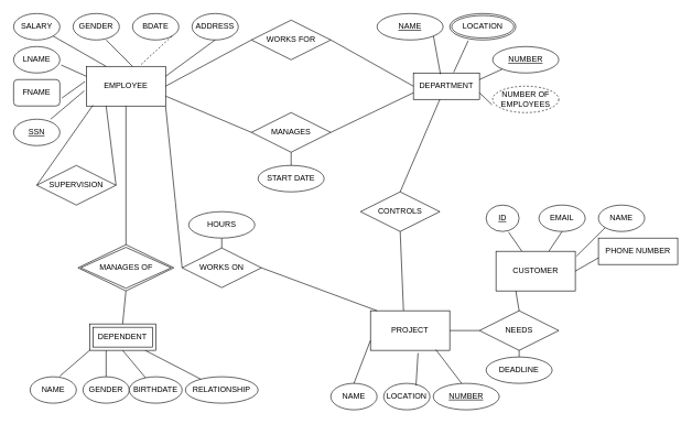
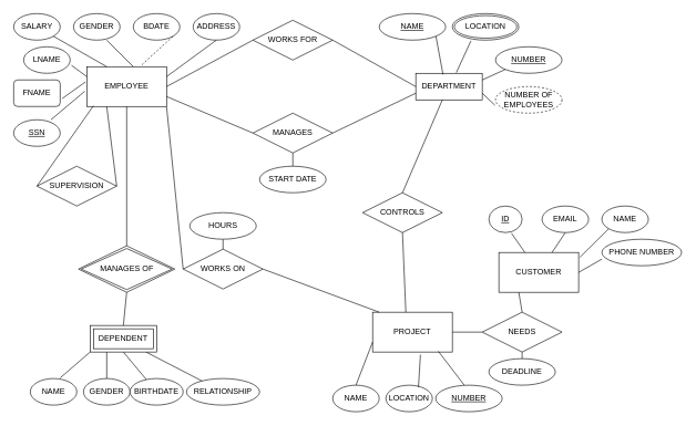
- <mxCell id="7" value="LNAME" style="ellipse;whiteSpace=wrap;html=1;" vertex="1" parent="1"><mxGeometry x="20" y="70" width="70" height="40" as="geometry" /></mxCell>
+ <mxCell id="7" value="LNAME" style="ellipse;whiteSpace=wrap;html=1;" vertex="1" parent="1"><mxGeometry x="35" y="70" width="70" height="40" as="geometry" /></mxCell>
- <mxCell id="33" value="PHONE NUMBER" style="whiteSpace=wrap;html=1;rounded=0;" vertex="1" parent="1"><mxGeometry x="905" y="360" width="120" height="40" as="geometry" /></mxCell>
+ <mxCell id="33" value="PHONE NUMBER" style="ellipse;whiteSpace=wrap;html=1;" vertex="1" parent="1"><mxGeometry x="905" y="360" width="120" height="40" as="geometry" /></mxCell>
